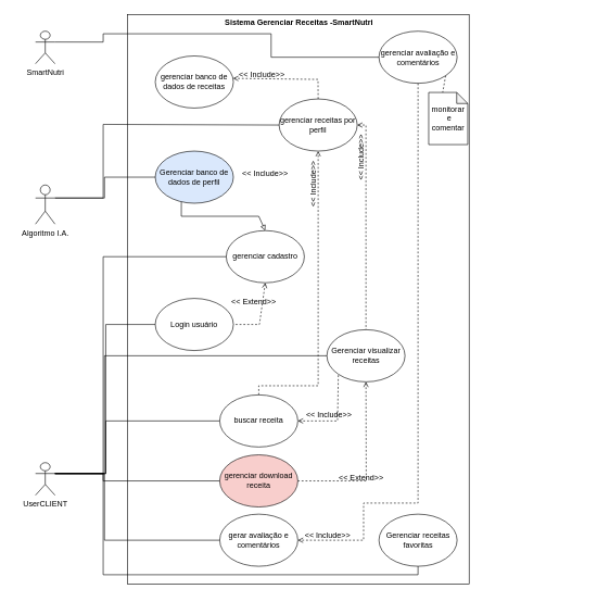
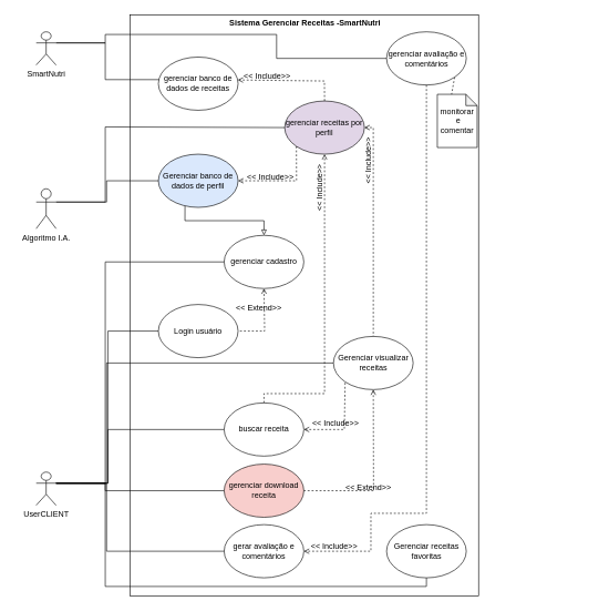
+ <mxCell id="13" value="" style="endArrow=none;html=1;rounded=0;entryX=0.009;entryY=0.424;entryDx=0;entryDy=0;exitX=1;exitY=0.333;exitDx=0;exitDy=0;exitPerimeter=0;entryPerimeter=0;edgeStyle=orthogonalEdgeStyle;" parent="1" source="12" target="7" edge="1"><mxGeometry width="50" height="50" relative="1" as="geometry"><mxPoint x="94" y="401" as="sourcePoint" /><mxPoint x="154" y="281" as="targetPoint" /><Array as="points"><mxPoint x="158" y="64" /><mxPoint x="158" y="119" /></Array></mxGeometry></mxCell>
- <mxCell id="6" value="gerenciar receitas por perfil" style="ellipse;whiteSpace=wrap;html=1;" parent="1" vertex="1"><mxGeometry x="428.22" y="151" width="120" height="80" as="geometry" /></mxCell>
+ <mxCell id="6" value="gerenciar receitas por perfil" style="ellipse;whiteSpace=wrap;html=1;fillColor=#e1d5e7;" parent="1" vertex="1"><mxGeometry x="428.22" y="151" width="120" height="80" as="geometry" /></mxCell>
+ <mxCell id="17" value="" style="endArrow=open;html=1;rounded=0;exitX=0;exitY=1;exitDx=0;exitDy=0;endFill=0;dashed=1;entryX=1;entryY=0.5;entryDx=0;entryDy=0;" parent="1" source="6" target="19" edge="1"><mxGeometry width="50" height="50" relative="1" as="geometry"><mxPoint x="353" y="211" as="sourcePoint" /><mxPoint x="403" y="161" as="targetPoint" /><Array as="points"><mxPoint x="446" y="271" /></Array></mxGeometry></mxCell>
- <mxCell id="5" value="gerenciar cadastro" style="ellipse;whiteSpace=wrap;html=1;" parent="1" vertex="1"><mxGeometry x="347" y="353" width="120" height="80" as="geometry" /></mxCell>
+ <mxCell id="5" value="gerenciar cadastro" style="ellipse;whiteSpace=wrap;html=1;" parent="1" vertex="1"><mxGeometry x="337" y="353" width="120" height="80" as="geometry" /></mxCell>
